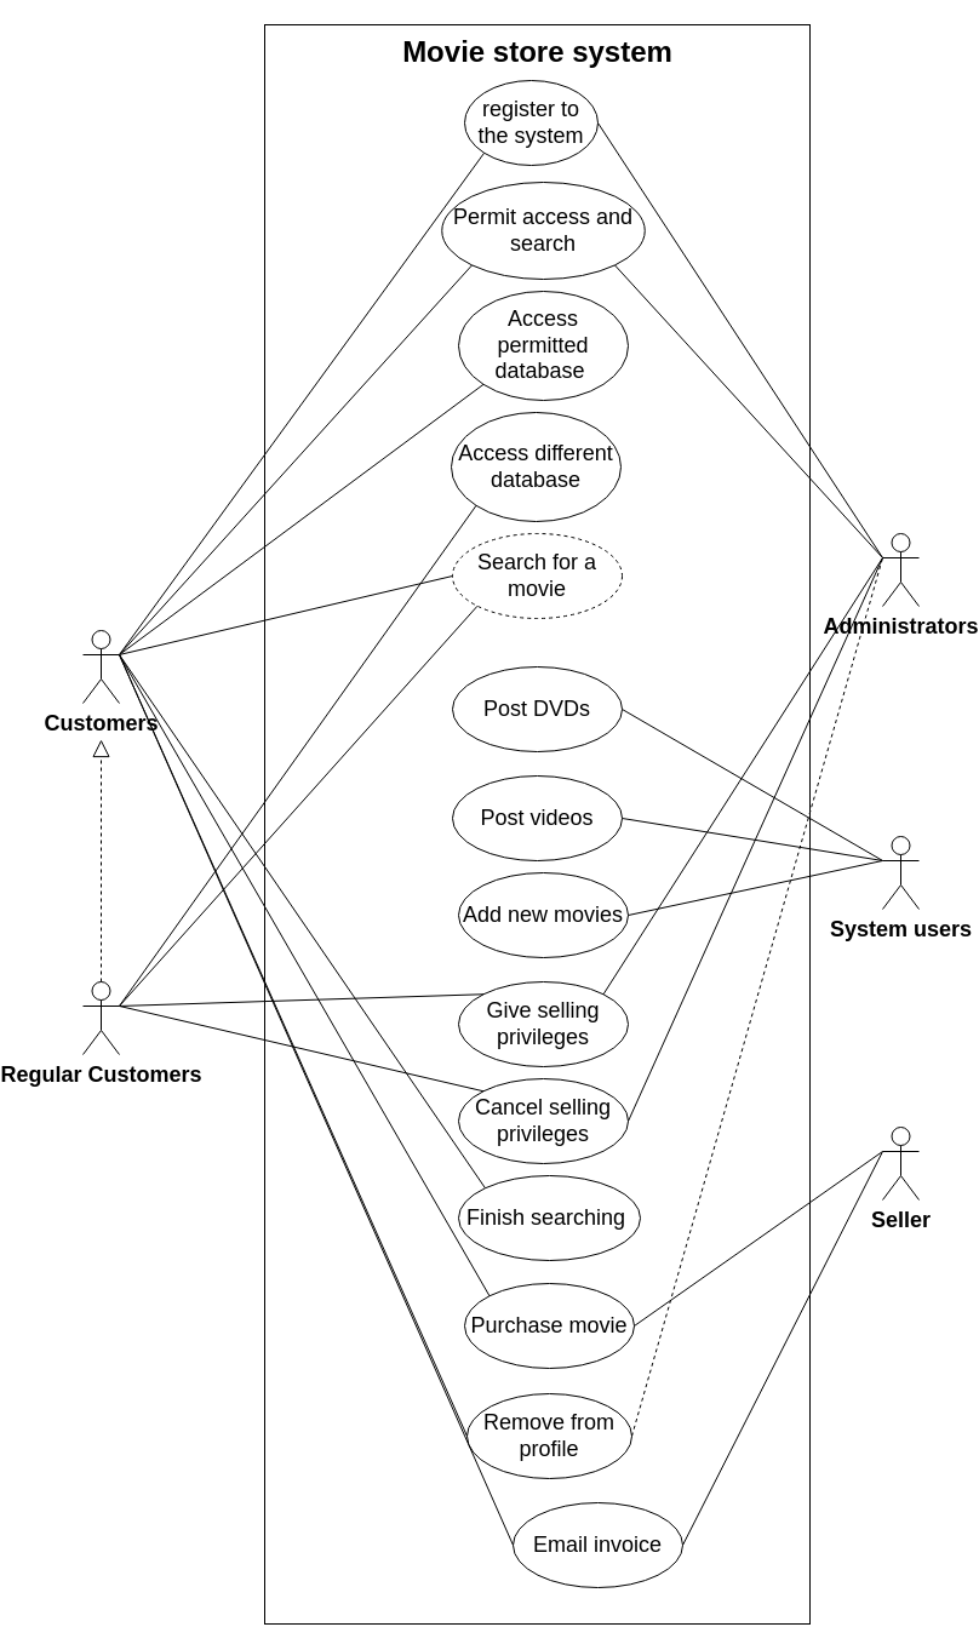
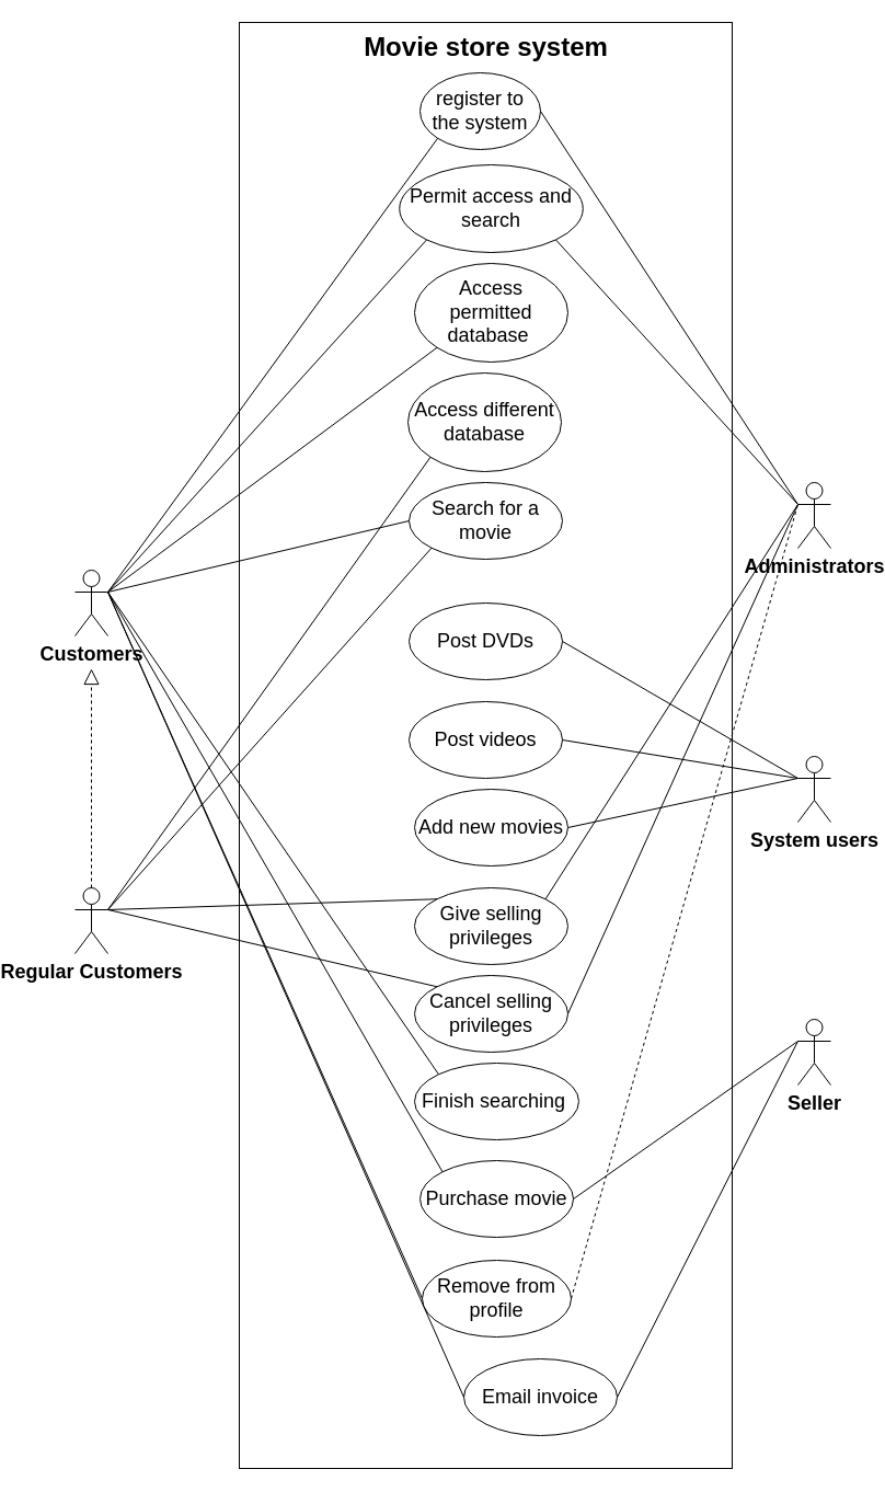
- <mxCell id="4" value="&lt;font style=&quot;font-size: 18px;&quot;&gt;Search for a movie&lt;/font&gt;" style="ellipse;whiteSpace=wrap;html=1;dashed=1;" vertex="1" parent="1"><mxGeometry x="325" y="440" width="140" height="70" as="geometry" /></mxCell>
+ <mxCell id="4" value="&lt;font style=&quot;font-size: 18px;&quot;&gt;Search for a movie&lt;/font&gt;" style="ellipse;whiteSpace=wrap;html=1;" vertex="1" parent="1"><mxGeometry x="325" y="440" width="140" height="70" as="geometry" /></mxCell>
